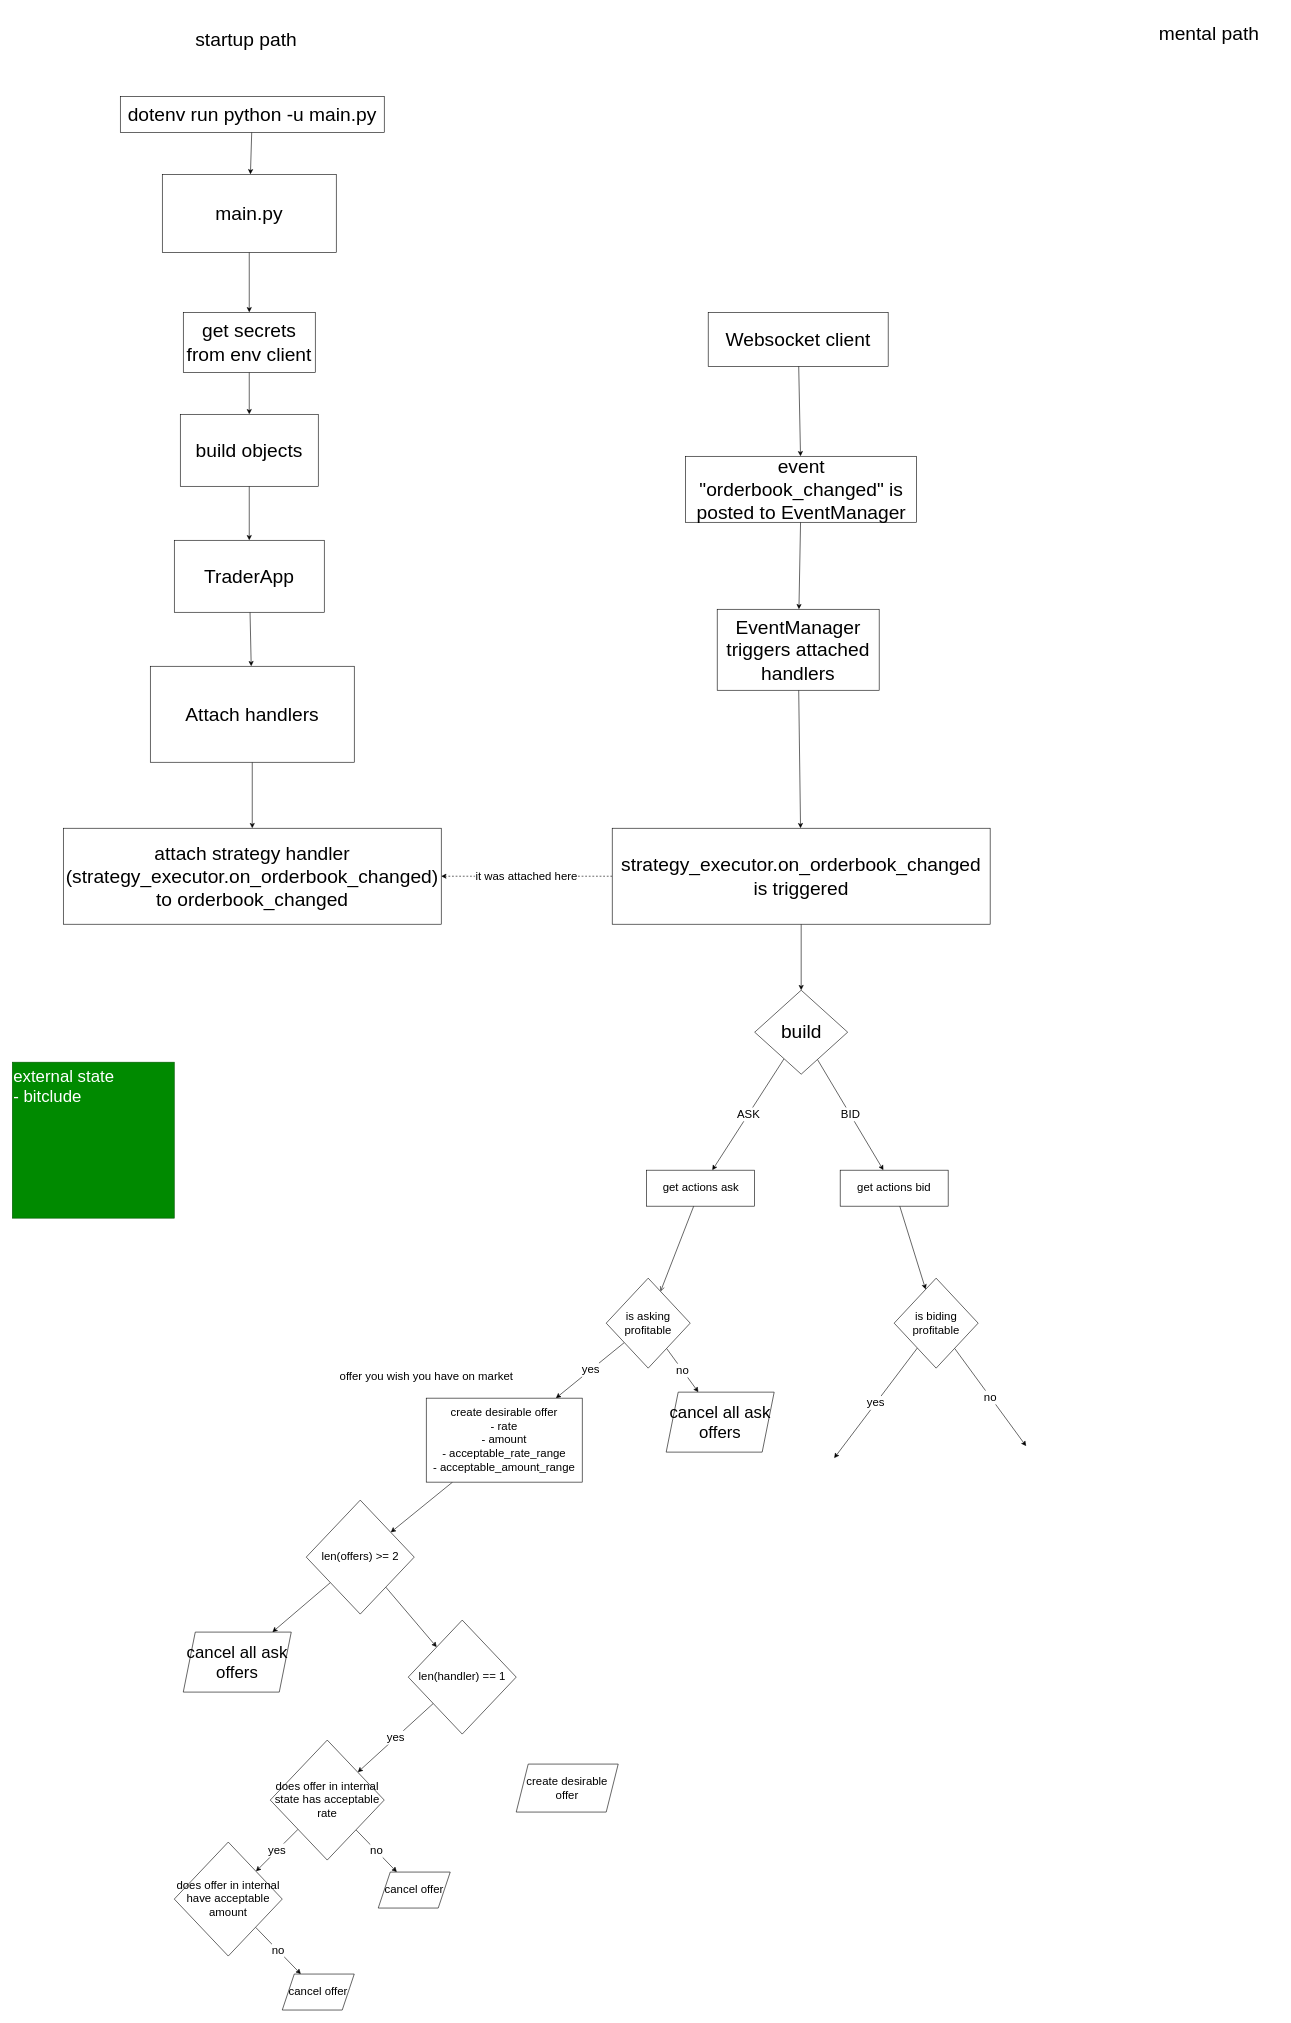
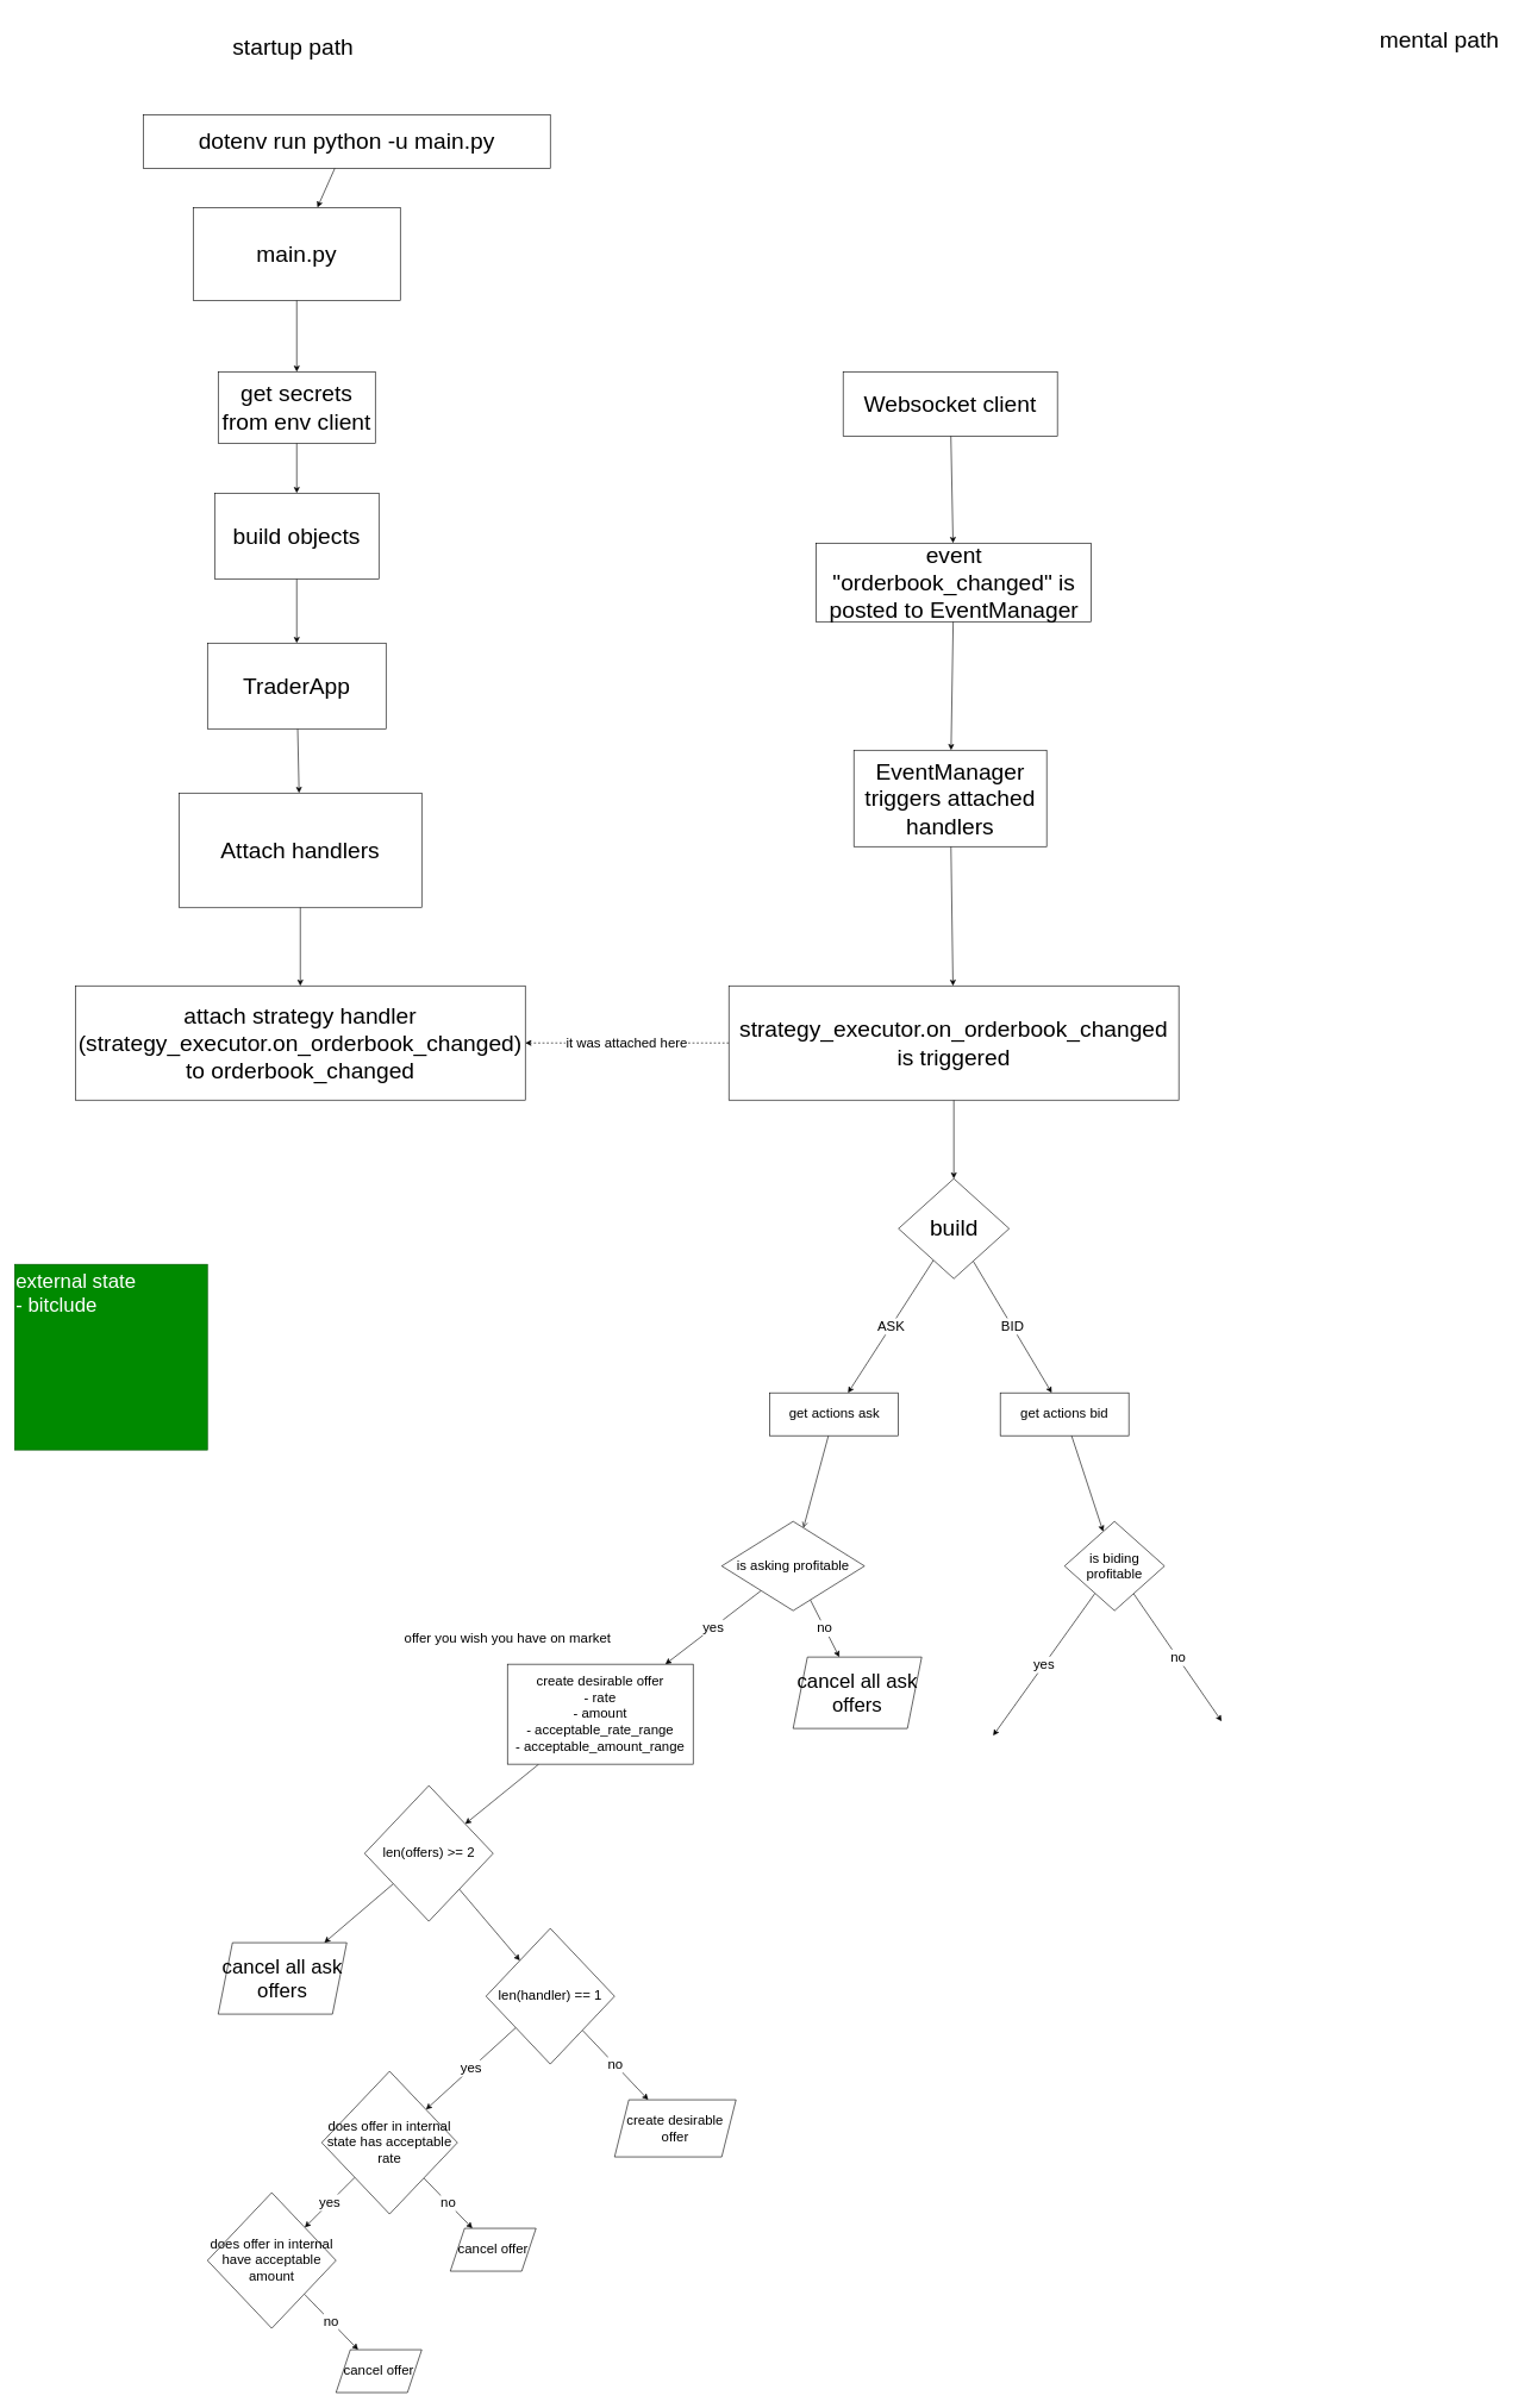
- <mxCell id="4" value="dotenv run python -u main.py" style="rounded=0;whiteSpace=wrap;html=1;fontSize=32;" vertex="1" parent="1"><mxGeometry x="200" y="160" width="440" height="60" as="geometry" /></mxCell>
+ <mxCell id="4" value="dotenv run python -u main.py" style="rounded=0;whiteSpace=wrap;html=1;fontSize=32;" vertex="1" parent="1"><mxGeometry x="200" y="160" width="570" height="75" as="geometry" /></mxCell>
- <mxCell id="22" value="EventManager triggers attached handlers" style="whiteSpace=wrap;html=1;fontSize=32;rounded=0;" vertex="1" parent="1"><mxGeometry x="1195" y="1015" width="270" height="135" as="geometry" /></mxCell>
+ <mxCell id="22" value="EventManager triggers attached handlers" style="whiteSpace=wrap;html=1;fontSize=32;rounded=0;" vertex="1" parent="1"><mxGeometry x="1195" y="1050" width="270" height="135" as="geometry" /></mxCell>
- <mxCell id="38" value="is asking profitable" style="rhombus;whiteSpace=wrap;html=1;fontSize=19;" vertex="1" parent="1"><mxGeometry x="1010" y="2130" width="140" height="150" as="geometry" /></mxCell>
+ <mxCell id="38" value="is asking profitable" style="rhombus;whiteSpace=wrap;html=1;fontSize=19;" vertex="1" parent="1"><mxGeometry x="1010" y="2130" width="200" height="125" as="geometry" /></mxCell>
- <mxCell id="35" value="is biding profitable" style="rhombus;whiteSpace=wrap;html=1;fontSize=19;" vertex="1" parent="1"><mxGeometry x="1490" y="2130" width="140" height="150" as="geometry" /></mxCell>
+ <mxCell id="35" value="is biding profitable" style="rhombus;whiteSpace=wrap;html=1;fontSize=19;" vertex="1" parent="1"><mxGeometry x="1490" y="2130" width="140" height="125" as="geometry" /></mxCell>
+ <mxCell id="40" value="no" style="edgeStyle=none;html=1;fontSize=19;" edge="1" parent="1" source="56" target="57"><mxGeometry relative="1" as="geometry"><mxPoint x="920" y="2970" as="targetPoint" /><mxPoint x="771.205" y="2846.506" as="sourcePoint" /></mxGeometry></mxCell>
